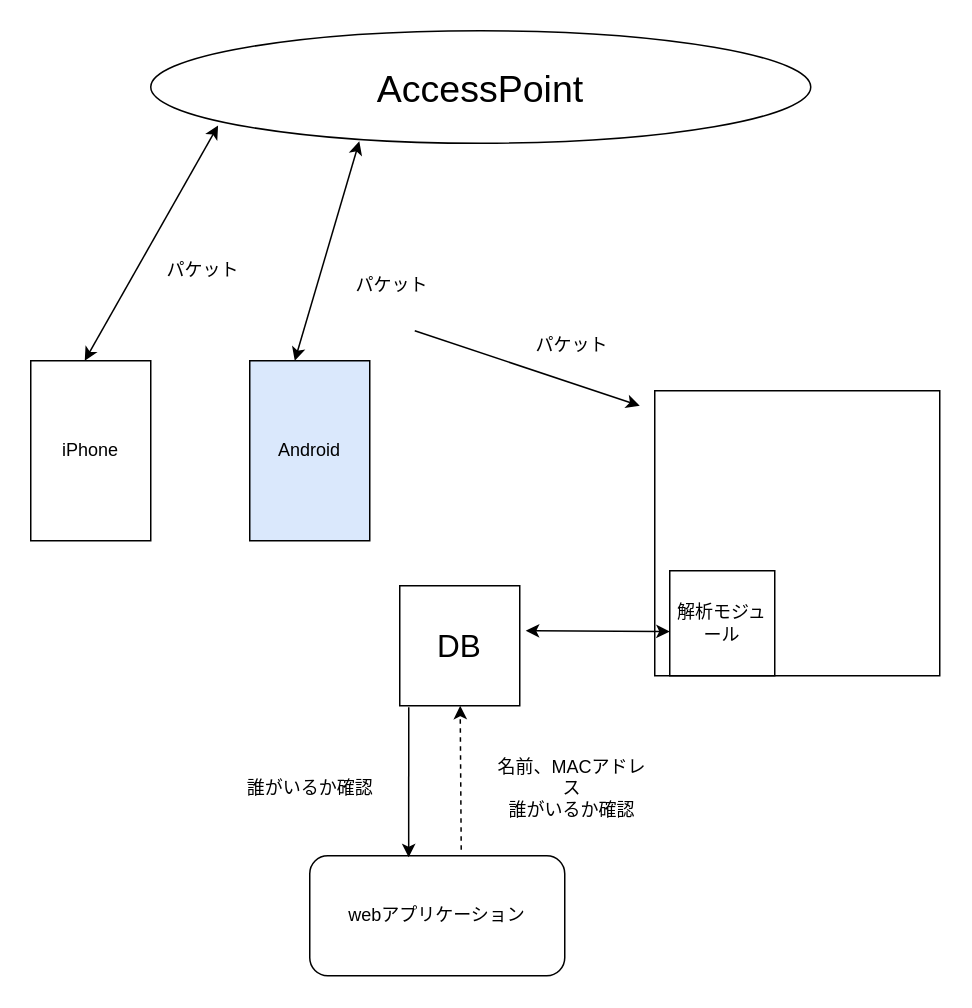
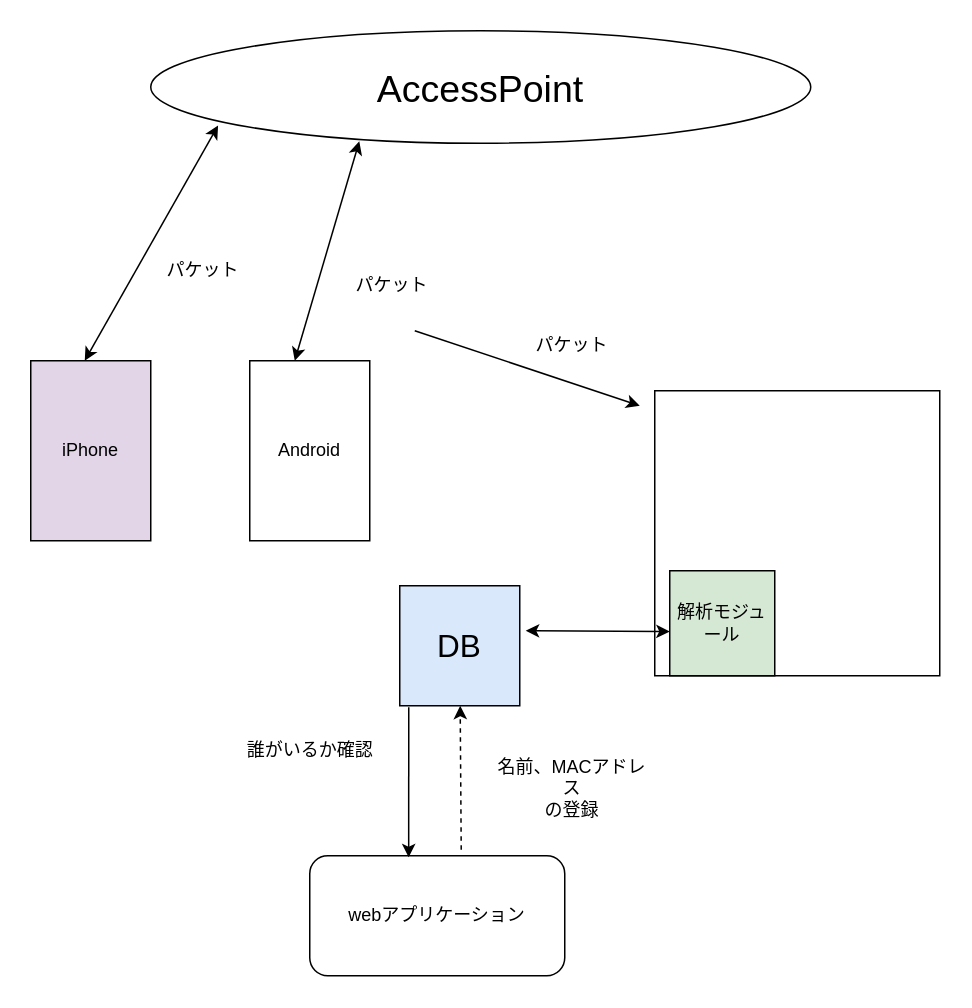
- <mxCell id="3" value="iPhone" style="rounded=0;whiteSpace=wrap;html=1;" parent="1" vertex="1"><mxGeometry x="20" y="240" width="80" height="120" as="geometry" /></mxCell>
+ <mxCell id="3" value="iPhone" style="rounded=0;whiteSpace=wrap;html=1;fillColor=#e1d5e7;" parent="1" vertex="1"><mxGeometry x="20" y="240" width="80" height="120" as="geometry" /></mxCell>
- <mxCell id="5" value="Android" style="rounded=0;whiteSpace=wrap;html=1;fillColor=#dae8fc;" parent="1" vertex="1"><mxGeometry x="166" y="240" width="80" height="120" as="geometry" /></mxCell>
+ <mxCell id="5" value="Android" style="rounded=0;whiteSpace=wrap;html=1;" parent="1" vertex="1"><mxGeometry x="166" y="240" width="80" height="120" as="geometry" /></mxCell>
- <mxCell id="18" value="解析モジュール" style="whiteSpace=wrap;html=1;aspect=fixed;" parent="1" vertex="1"><mxGeometry x="446" y="380" width="70" height="70" as="geometry" /></mxCell>
+ <mxCell id="18" value="解析モジュール" style="whiteSpace=wrap;html=1;aspect=fixed;fillColor=#d5e8d4;" parent="1" vertex="1"><mxGeometry x="446" y="380" width="70" height="70" as="geometry" /></mxCell>
- <mxCell id="19" value="&lt;font style=&quot;font-size: 21px&quot;&gt;DB&lt;/font&gt;" style="whiteSpace=wrap;html=1;aspect=fixed;" parent="1" vertex="1"><mxGeometry x="266" y="390" width="80" height="80" as="geometry" /></mxCell>
+ <mxCell id="19" value="&lt;font style=&quot;font-size: 21px&quot;&gt;DB&lt;/font&gt;" style="whiteSpace=wrap;html=1;aspect=fixed;fillColor=#dae8fc;" parent="1" vertex="1"><mxGeometry x="266" y="390" width="80" height="80" as="geometry" /></mxCell>
- <mxCell id="16" value="誰がいるか確認" style="text;html=1;strokeColor=none;fillColor=none;align=center;verticalAlign=middle;whiteSpace=wrap;rounded=0;" parent="1" vertex="1"><mxGeometry x="158.5" y="515" width="95" height="20" as="geometry" /></mxCell>
+ <mxCell id="16" value="誰がいるか確認" style="text;html=1;strokeColor=none;fillColor=none;align=center;verticalAlign=middle;whiteSpace=wrap;rounded=0;" parent="1" vertex="1"><mxGeometry x="158.5" y="490" width="95" height="20" as="geometry" /></mxCell>
- <mxCell id="14" value="名前、MACアドレス&lt;br&gt;誰がいるか確認" style="text;html=1;strokeColor=none;fillColor=none;align=center;verticalAlign=middle;whiteSpace=wrap;rounded=0;" parent="1" vertex="1"><mxGeometry x="326" y="490" width="110" height="70" as="geometry" /></mxCell>
+ <mxCell id="14" value="名前、MACアドレス&lt;br&gt;の登録" style="text;html=1;strokeColor=none;fillColor=none;align=center;verticalAlign=middle;whiteSpace=wrap;rounded=0;" parent="1" vertex="1"><mxGeometry x="326" y="490" width="110" height="70" as="geometry" /></mxCell>
